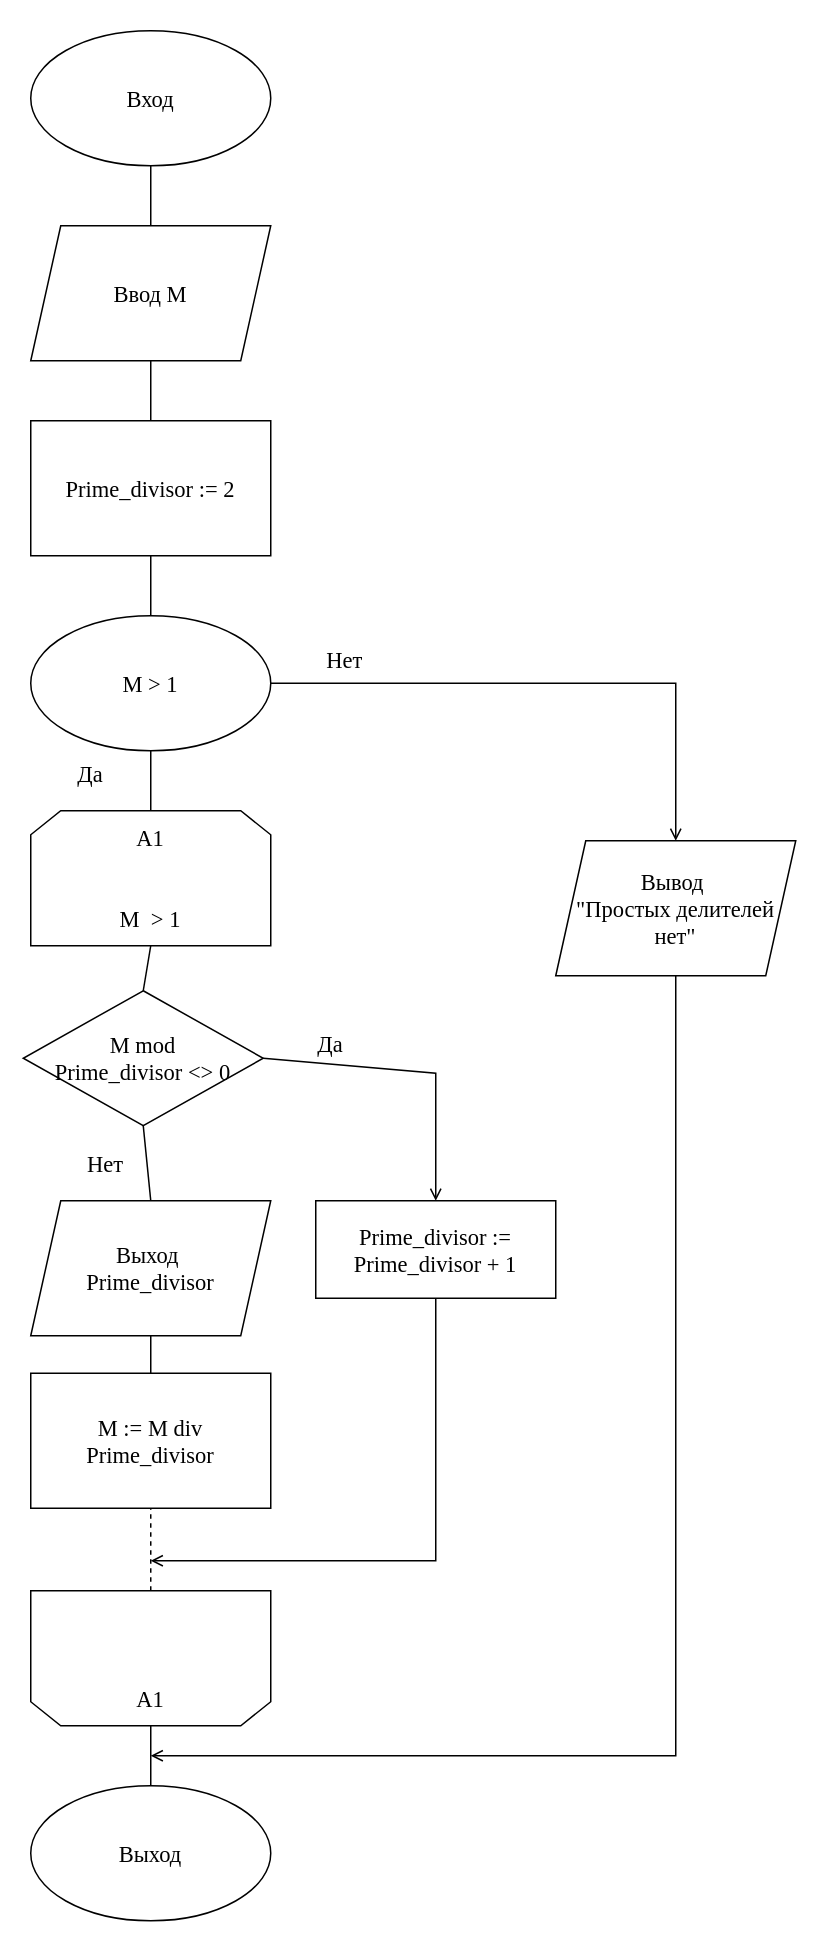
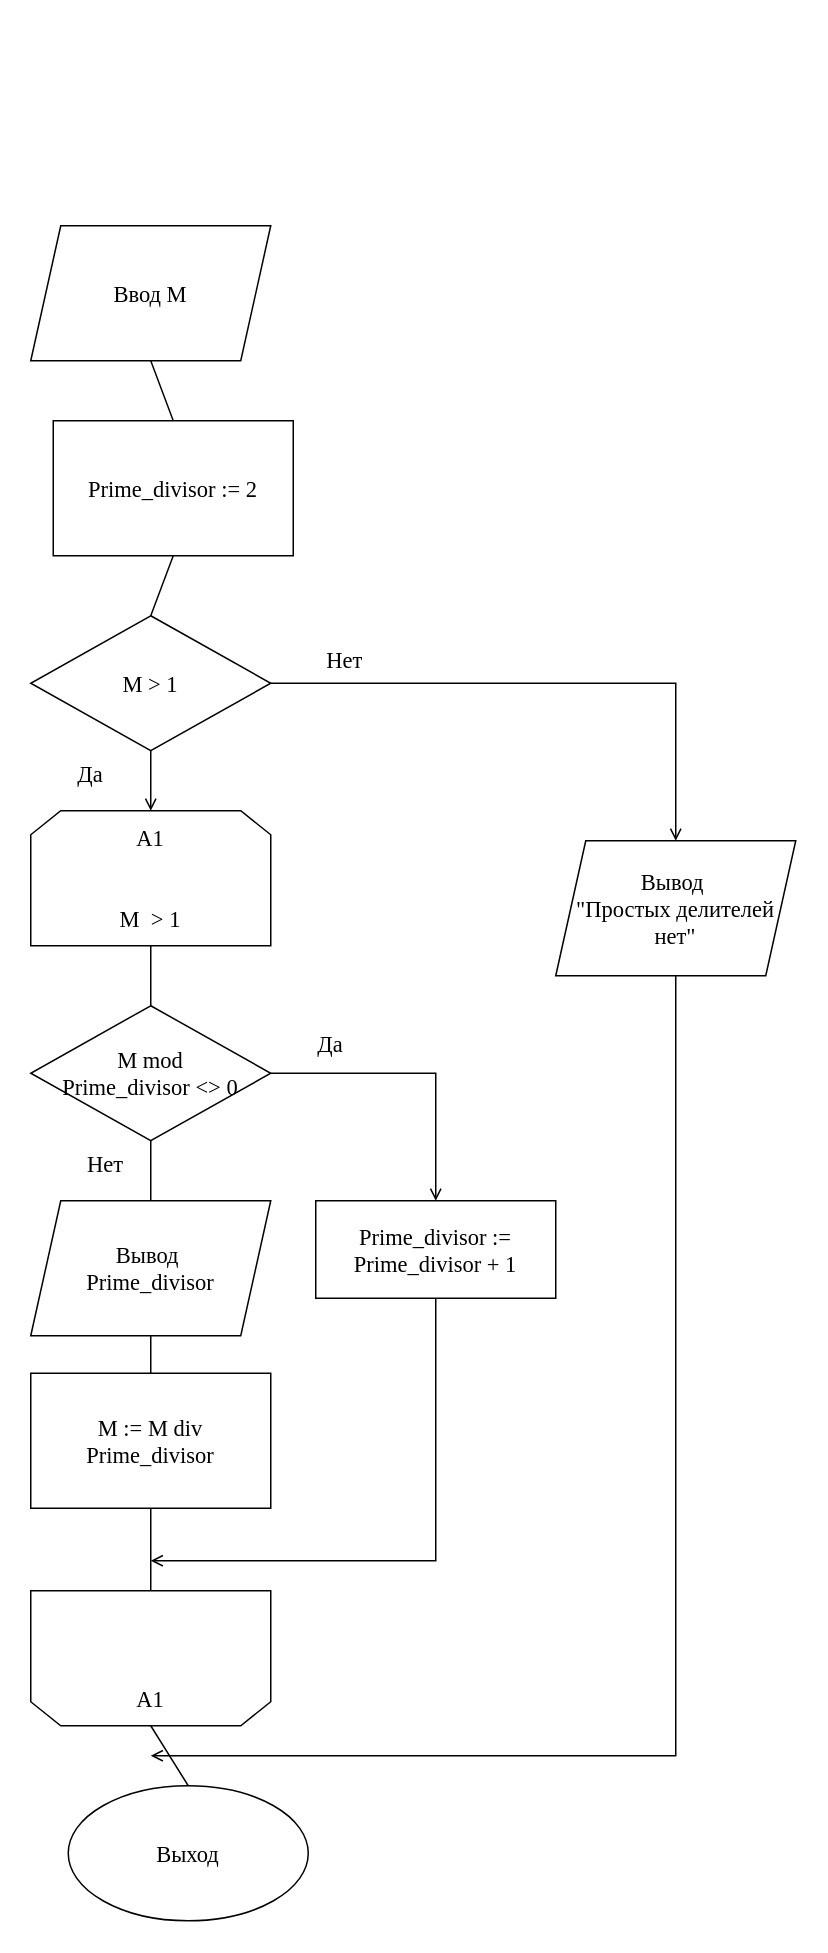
- <mxCell id="2" value="Вход" style="ellipse;whiteSpace=wrap;html=1;fontFamily=Times New Roman;fontSize=15;" parent="1" vertex="1"><mxGeometry x="20" y="20" width="160" height="90" as="geometry" /></mxCell>
- <mxCell id="14" value="" style="endArrow=none;html=1;rounded=0;entryX=0.5;entryY=1;entryDx=0;entryDy=0;exitX=0.5;exitY=0;exitDx=0;exitDy=0;" parent="1" source="3" target="2" edge="1"><mxGeometry width="50" height="50" relative="1" as="geometry"><mxPoint x="100" y="280" as="sourcePoint" /><mxPoint x="150" y="230" as="targetPoint" /></mxGeometry></mxCell>
- <mxCell id="4" value="&lt;font style=&quot;font-size: 15px;&quot; face=&quot;Times New Roman&quot;&gt;Prime_divisor := 2&lt;/font&gt;" style="rounded=0;whiteSpace=wrap;html=1;" parent="1" vertex="1"><mxGeometry x="20" y="280" width="160" height="90" as="geometry" /></mxCell>
+ <mxCell id="4" value="&lt;font style=&quot;font-size: 15px;&quot; face=&quot;Times New Roman&quot;&gt;Prime_divisor := 2&lt;/font&gt;" style="rounded=0;whiteSpace=wrap;html=1;" parent="1" vertex="1"><mxGeometry x="35" y="280" width="160" height="90" as="geometry" /></mxCell>
- <mxCell id="5" value="M &amp;gt; 1" style="ellipse;whiteSpace=wrap;html=1;fontFamily=Times New Roman;fontSize=15;" parent="1" vertex="1"><mxGeometry x="20" y="410" width="160" height="90" as="geometry" /></mxCell>
+ <mxCell id="5" value="M &amp;gt; 1" style="rhombus;whiteSpace=wrap;html=1;fontFamily=Times New Roman;fontSize=15;" parent="1" vertex="1"><mxGeometry x="20" y="410" width="160" height="90" as="geometry" /></mxCell>
- <mxCell id="28" value="" style="endArrow=none;html=1;rounded=0;fontFamily=Times New Roman;fontSize=16;exitX=0.5;exitY=1;exitDx=0;exitDy=0;entryX=0.5;entryY=0;entryDx=0;entryDy=0;" edge="1" parent="1" source="5" target="6"><mxGeometry width="50" height="50" relative="1" as="geometry"><mxPoint x="330" y="640" as="sourcePoint" /><mxPoint x="380" y="590" as="targetPoint" /></mxGeometry></mxCell>
+ <mxCell id="28" value="" style="endArrow=open;html=1;rounded=0;fontFamily=Times New Roman;fontSize=16;exitX=0.5;exitY=1;exitDx=0;exitDy=0;entryX=0.5;entryY=0;entryDx=0;entryDy=0;" edge="1" parent="1" source="5" target="6"><mxGeometry width="50" height="50" relative="1" as="geometry"><mxPoint x="330" y="640" as="sourcePoint" /><mxPoint x="380" y="590" as="targetPoint" /></mxGeometry></mxCell>
- <mxCell id="7" value="M mod &lt;br style=&quot;font-size: 15px;&quot;&gt;Prime_divisor &amp;lt;&amp;gt; 0" style="rhombus;whiteSpace=wrap;html=1;fontFamily=Times New Roman;fontSize=15;" parent="1" vertex="1"><mxGeometry x="15" y="660" width="160" height="90" as="geometry" /></mxCell>
+ <mxCell id="7" value="M mod &lt;br style=&quot;font-size: 15px;&quot;&gt;Prime_divisor &amp;lt;&amp;gt; 0" style="rhombus;whiteSpace=wrap;html=1;fontFamily=Times New Roman;fontSize=15;" parent="1" vertex="1"><mxGeometry x="20" y="670" width="160" height="90" as="geometry" /></mxCell>
- <mxCell id="9" value="&lt;font style=&quot;font-size: 15px;&quot; face=&quot;Times New Roman&quot;&gt;Выход&amp;nbsp;&lt;br&gt;Prime_divisor&lt;/font&gt;" style="shape=parallelogram;perimeter=parallelogramPerimeter;whiteSpace=wrap;html=1;fixedSize=1;" parent="1" vertex="1"><mxGeometry x="20" y="800" width="160" height="90" as="geometry" /></mxCell>
+ <mxCell id="9" value="&lt;font style=&quot;font-size: 15px;&quot; face=&quot;Times New Roman&quot;&gt;Вывод&amp;nbsp;&lt;br&gt;Prime_divisor&lt;/font&gt;" style="shape=parallelogram;perimeter=parallelogramPerimeter;whiteSpace=wrap;html=1;fixedSize=1;" parent="1" vertex="1"><mxGeometry x="20" y="800" width="160" height="90" as="geometry" /></mxCell>
- <mxCell id="21" value="" style="endArrow=none;html=1;rounded=0;entryX=0.5;entryY=1;entryDx=0;entryDy=0;exitX=0.5;exitY=1;exitDx=0;exitDy=0;dashed=1;" edge="1" parent="1" source="13" target="10"><mxGeometry width="50" height="50" relative="1" as="geometry"><mxPoint x="140" y="840" as="sourcePoint" /><mxPoint x="190" y="790" as="targetPoint" /></mxGeometry></mxCell>
+ <mxCell id="21" value="" style="endArrow=none;html=1;rounded=0;entryX=0.5;entryY=1;entryDx=0;entryDy=0;exitX=0.5;exitY=1;exitDx=0;exitDy=0;" edge="1" parent="1" source="13" target="10"><mxGeometry width="50" height="50" relative="1" as="geometry"><mxPoint x="140" y="840" as="sourcePoint" /><mxPoint x="190" y="790" as="targetPoint" /></mxGeometry></mxCell>
- <mxCell id="12" value="&lt;font style=&quot;font-size: 15px;&quot; face=&quot;Times New Roman&quot;&gt;Выход&lt;/font&gt;" style="ellipse;whiteSpace=wrap;html=1;" parent="1" vertex="1"><mxGeometry x="20" y="1190" width="160" height="90" as="geometry" /></mxCell>
+ <mxCell id="12" value="&lt;font style=&quot;font-size: 15px;&quot; face=&quot;Times New Roman&quot;&gt;Выход&lt;/font&gt;" style="ellipse;whiteSpace=wrap;html=1;" parent="1" vertex="1"><mxGeometry x="45" y="1190" width="160" height="90" as="geometry" /></mxCell>
